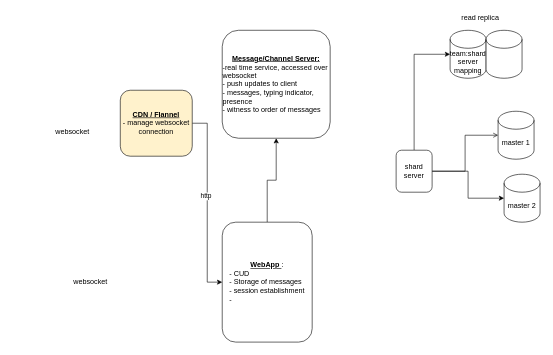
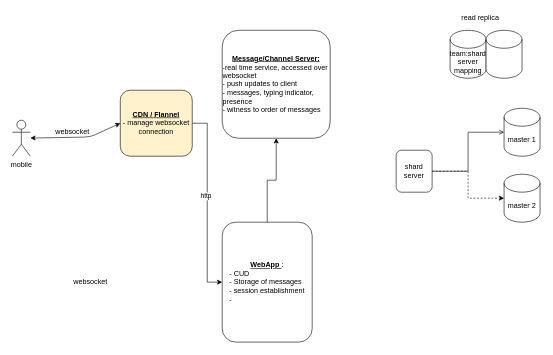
- <mxCell id="11" style="edgeStyle=orthogonalEdgeStyle;rounded=0;orthogonalLoop=1;jettySize=auto;html=1;entryX=0;entryY=0.5;entryDx=0;entryDy=0;entryPerimeter=0;exitX=0.5;exitY=0;exitDx=0;exitDy=0;" edge="1" parent="1" source="14" target="6"><mxGeometry relative="1" as="geometry" /></mxCell>
+ <mxCell id="20" value="" style="endArrow=classic;startArrow=classic;html=1;entryX=0;entryY=0.5;entryDx=0;entryDy=0;" edge="1" parent="1" source="2" target="17"><mxGeometry width="50" height="50" relative="1" as="geometry"><mxPoint x="110" y="360" as="sourcePoint" /><mxPoint x="160" y="310" as="targetPoint" /><Array as="points"><mxPoint x="150" y="228" /></Array></mxGeometry></mxCell>
- <mxCell id="8" value="master 1" style="shape=cylinder3;whiteSpace=wrap;html=1;boundedLbl=1;backgroundOutline=1;size=15;" vertex="1" parent="1"><mxGeometry x="830" y="185" width="60" height="80" as="geometry" /></mxCell>
+ <mxCell id="8" value="master 1" style="shape=cylinder3;whiteSpace=wrap;html=1;boundedLbl=1;backgroundOutline=1;size=15;" vertex="1" parent="1"><mxGeometry x="840" y="180" width="60" height="80" as="geometry" /></mxCell>
+ <mxCell id="2" value="mobile" style="shape=umlActor;verticalLabelPosition=bottom;verticalAlign=top;html=1;outlineConnect=0;" vertex="1" parent="1"><mxGeometry x="20" y="200" width="30" height="60" as="geometry" /></mxCell>
- <mxCell id="13" style="edgeStyle=orthogonalEdgeStyle;rounded=0;orthogonalLoop=1;jettySize=auto;html=1;entryX=0;entryY=0.5;entryDx=0;entryDy=0;entryPerimeter=0;" edge="1" parent="1" source="14" target="9"><mxGeometry relative="1" as="geometry" /></mxCell>
+ <mxCell id="13" style="edgeStyle=orthogonalEdgeStyle;rounded=0;orthogonalLoop=1;jettySize=auto;html=1;entryX=0;entryY=0.5;entryDx=0;entryDy=0;entryPerimeter=0;dashed=1;" edge="1" parent="1" source="14" target="9"><mxGeometry relative="1" as="geometry" /></mxCell>
